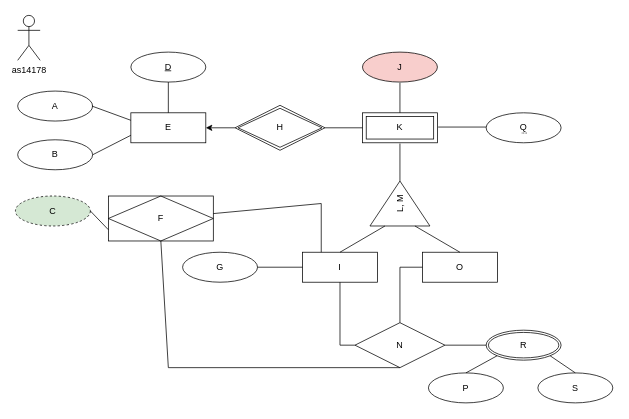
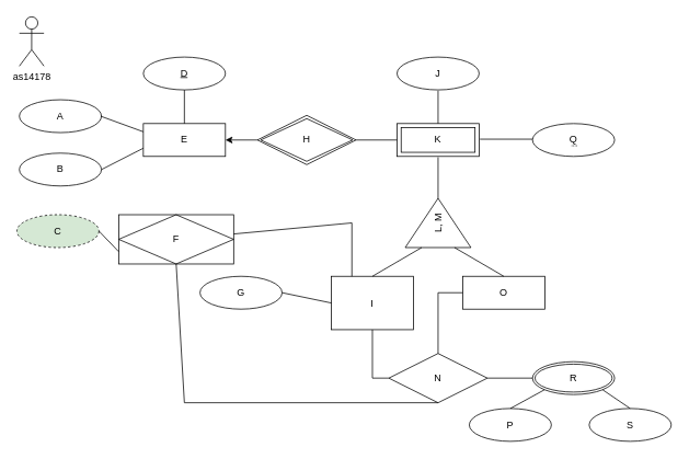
- <mxCell id="17" value="J" style="ellipse;whiteSpace=wrap;html=1;align=center;fillColor=#f8cecc;" parent="1" vertex="1"><mxGeometry x="483" y="69" width="100" height="40" as="geometry" /></mxCell>
+ <mxCell id="17" value="J" style="ellipse;whiteSpace=wrap;html=1;align=center;" parent="1" vertex="1"><mxGeometry x="483" y="69" width="100" height="40" as="geometry" /></mxCell>
- <mxCell id="23" value="I" style="whiteSpace=wrap;html=1;align=center;" parent="1" vertex="1"><mxGeometry x="403" y="336" width="100" height="40" as="geometry" /></mxCell>
+ <mxCell id="23" value="I" style="whiteSpace=wrap;html=1;align=center;" parent="1" vertex="1"><mxGeometry x="403" y="336" width="100" height="65" as="geometry" /></mxCell>
